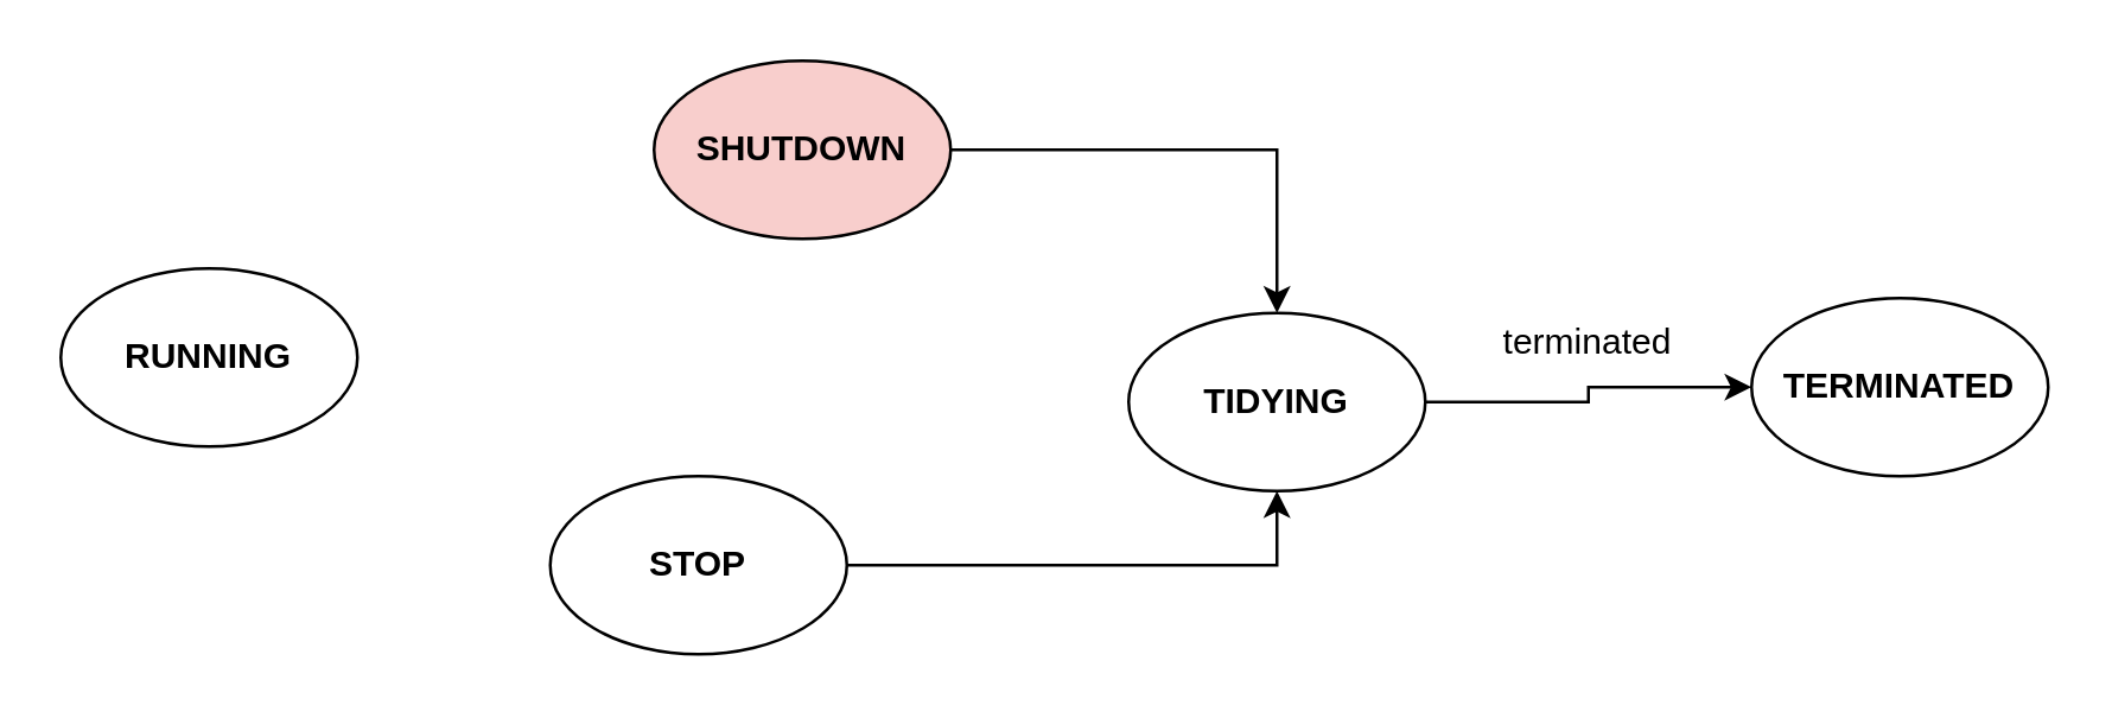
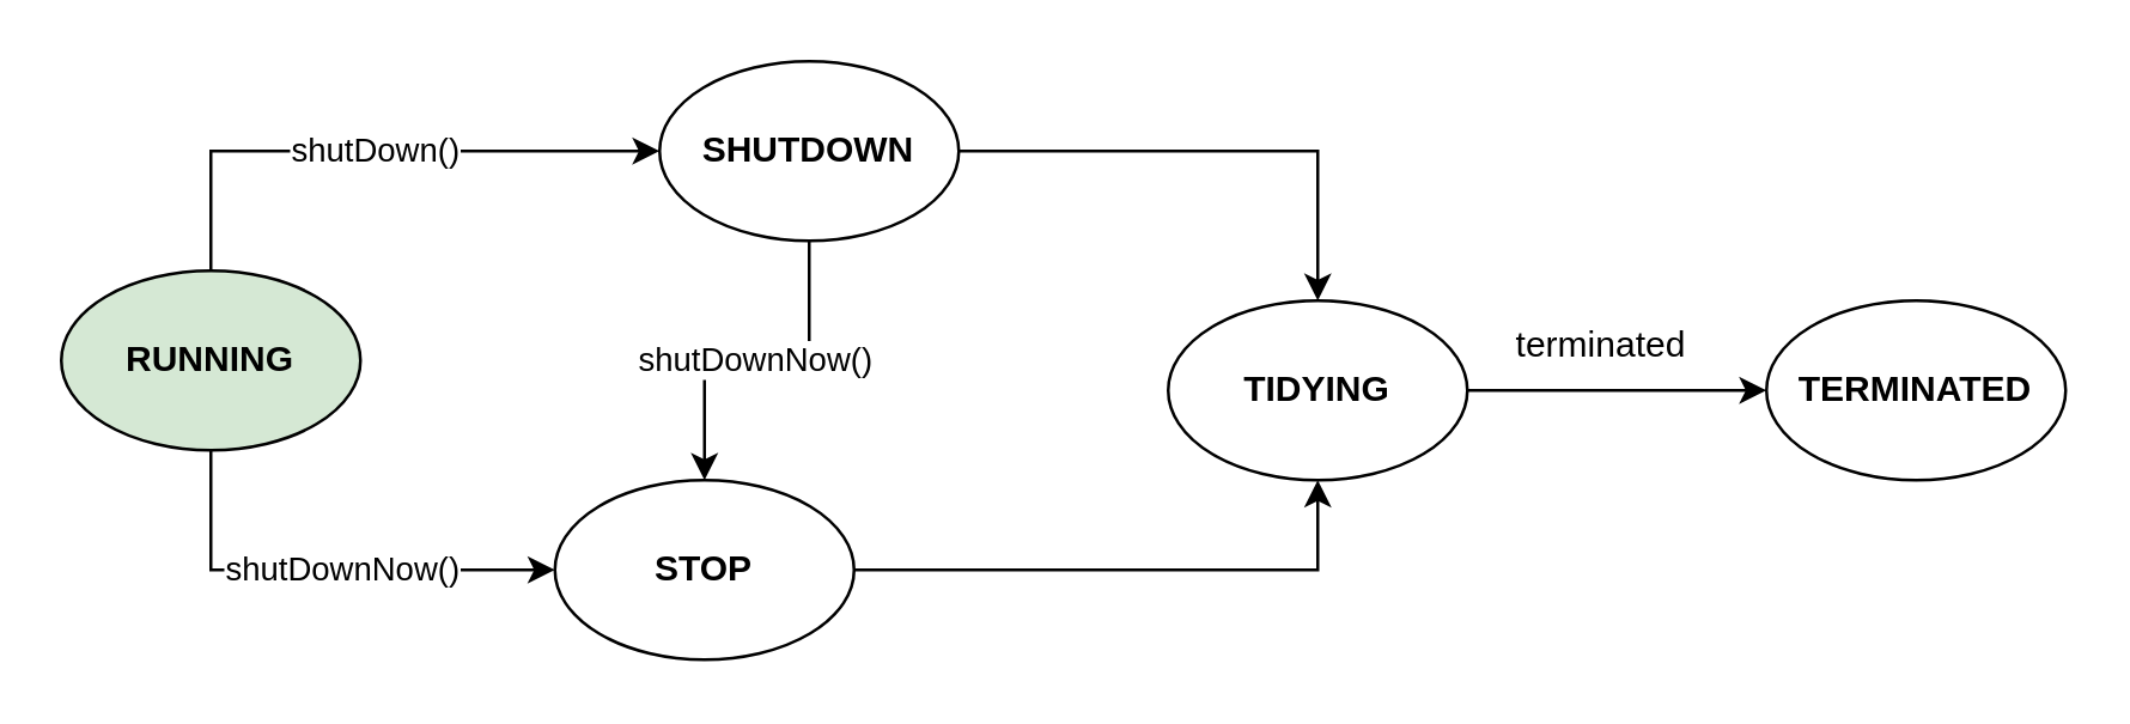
+ <mxCell id="2" value="shutDown()" style="edgeStyle=orthogonalEdgeStyle;rounded=0;orthogonalLoop=1;jettySize=auto;html=1;entryX=0;entryY=0.5;entryDx=0;entryDy=0;" edge="1" parent="1" source="5" target="8"><mxGeometry relative="1" as="geometry"><mxPoint x="80" y="40" as="targetPoint" /><Array as="points"><mxPoint x="70" y="50" /></Array></mxGeometry></mxCell>
- <mxCell id="8" value="&lt;b&gt;SHUTDOWN&lt;/b&gt;" style="ellipse;whiteSpace=wrap;html=1;fillColor=#f8cecc;" vertex="1" parent="1"><mxGeometry x="220" y="20" width="100" height="60" as="geometry" /></mxCell>
+ <mxCell id="8" value="&lt;b&gt;SHUTDOWN&lt;/b&gt;" style="ellipse;whiteSpace=wrap;html=1;" vertex="1" parent="1"><mxGeometry x="220" y="20" width="100" height="60" as="geometry" /></mxCell>
- <mxCell id="5" value="&lt;b&gt;RUNNING&lt;/b&gt;" style="ellipse;whiteSpace=wrap;html=1;" vertex="1" parent="1"><mxGeometry x="20" y="90" width="100" height="60" as="geometry" /></mxCell>
+ <mxCell id="5" value="&lt;b&gt;RUNNING&lt;/b&gt;" style="ellipse;whiteSpace=wrap;html=1;fillColor=#d5e8d4;" vertex="1" parent="1"><mxGeometry x="20" y="90" width="100" height="60" as="geometry" /></mxCell>
- <mxCell id="12" value="&lt;b&gt;TIDYING&lt;/b&gt;" style="ellipse;whiteSpace=wrap;html=1;" vertex="1" parent="1"><mxGeometry x="380" y="105" width="100" height="60" as="geometry" /></mxCell>
+ <mxCell id="12" value="&lt;b&gt;TIDYING&lt;/b&gt;" style="ellipse;whiteSpace=wrap;html=1;" vertex="1" parent="1"><mxGeometry x="390" y="100" width="100" height="60" as="geometry" /></mxCell>
+ <mxCell id="6" value="shutDownNow()" style="edgeStyle=orthogonalEdgeStyle;rounded=0;orthogonalLoop=1;jettySize=auto;html=1;entryX=0.5;entryY=0;entryDx=0;entryDy=0;" edge="1" parent="1" source="8" target="10"><mxGeometry relative="1" as="geometry" /></mxCell>
+ <mxCell id="3" style="edgeStyle=orthogonalEdgeStyle;rounded=0;orthogonalLoop=1;jettySize=auto;html=1;entryX=0;entryY=0.5;entryDx=0;entryDy=0;" edge="1" parent="1" source="5" target="10"><mxGeometry relative="1" as="geometry"><Array as="points"><mxPoint x="70" y="190" /></Array></mxGeometry></mxCell>
+ <mxCell id="4" value="shutDownNow()" style="edgeLabel;html=1;align=center;verticalAlign=middle;resizable=0;points=[];" vertex="1" connectable="0" parent="3"><mxGeometry x="0.072" y="1" relative="1" as="geometry"><mxPoint as="offset" /></mxGeometry></mxCell>
